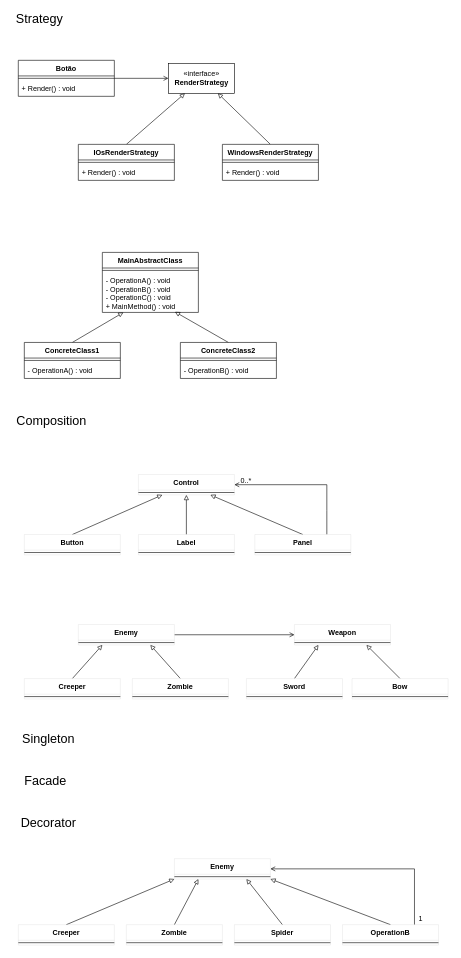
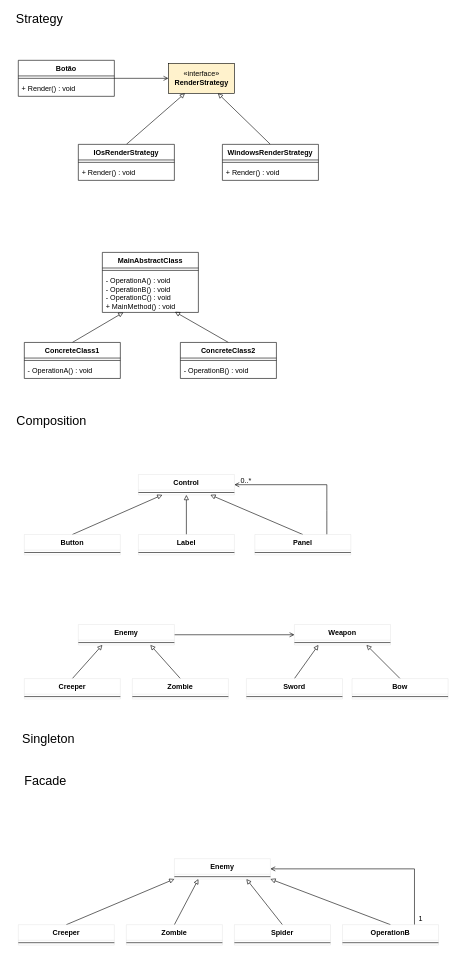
- <mxCell id="6" value="«interface»&lt;br&gt;&lt;b&gt;RenderStrategy&lt;/b&gt;" style="html=1;" vertex="1" parent="1"><mxGeometry x="280" y="105" width="110" height="50" as="geometry" /></mxCell>
+ <mxCell id="6" value="«interface»&lt;br&gt;&lt;b&gt;RenderStrategy&lt;/b&gt;" style="html=1;fillColor=#fff2cc;" vertex="1" parent="1"><mxGeometry x="280" y="105" width="110" height="50" as="geometry" /></mxCell>
- <mxCell id="60" value="&lt;font style=&quot;font-size: 21px&quot;&gt;Decorator&lt;br&gt;&lt;/font&gt;" style="text;html=1;align=center;verticalAlign=middle;resizable=0;points=[];autosize=1;strokeColor=none;fillColor=none;strokeWidth=0;" vertex="1" parent="1"><mxGeometry x="25" y="1360" width="110" height="20" as="geometry" /></mxCell>
